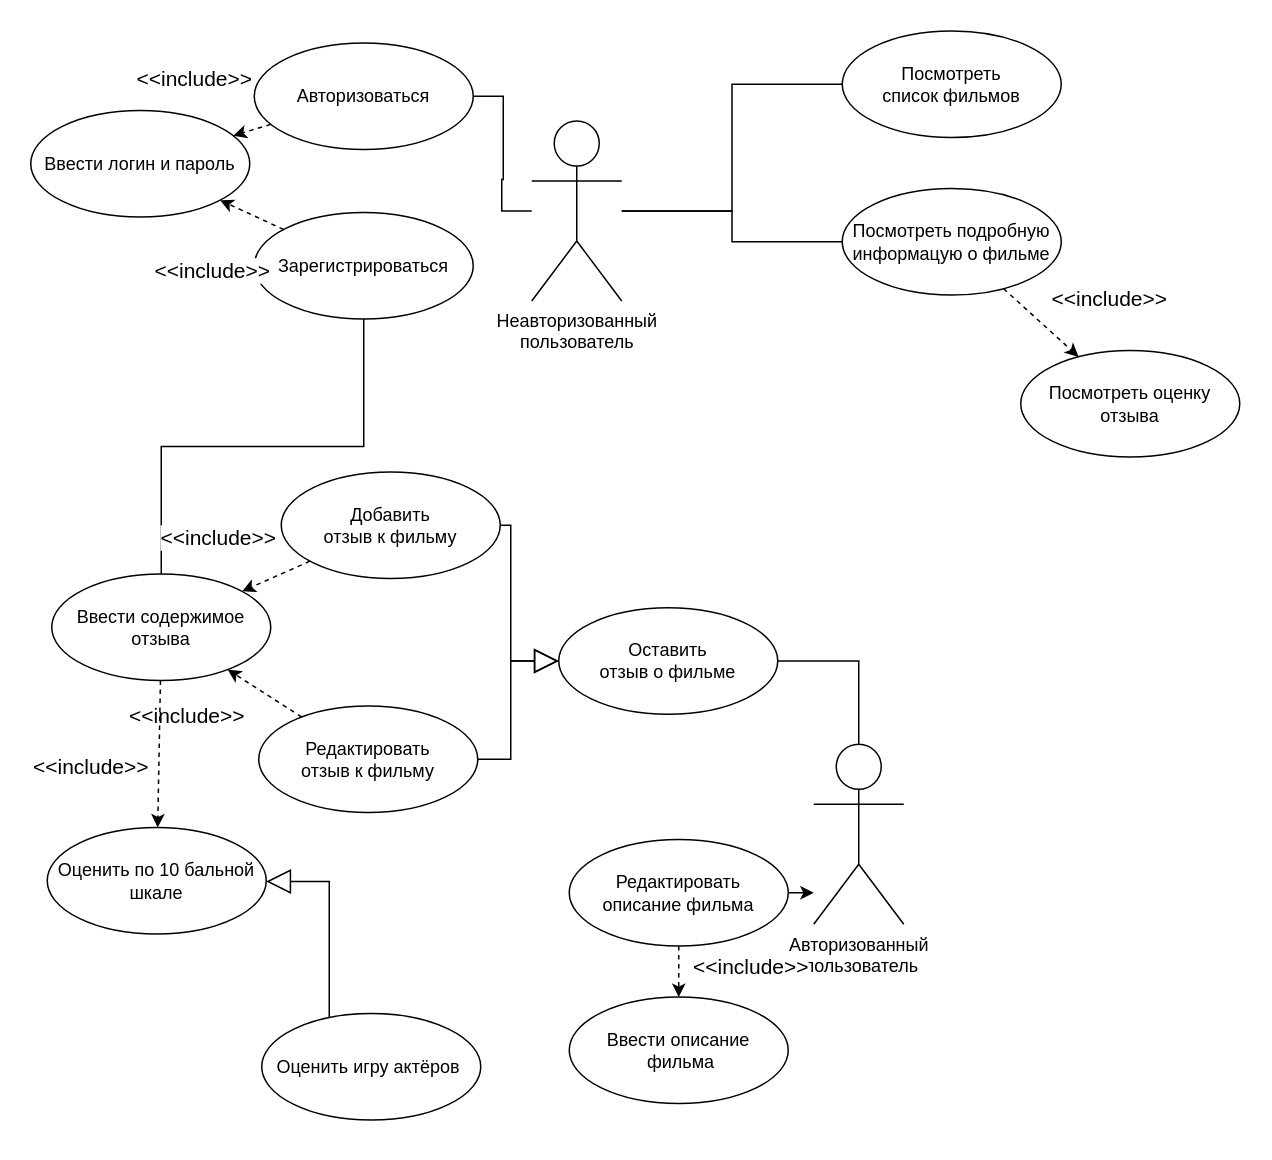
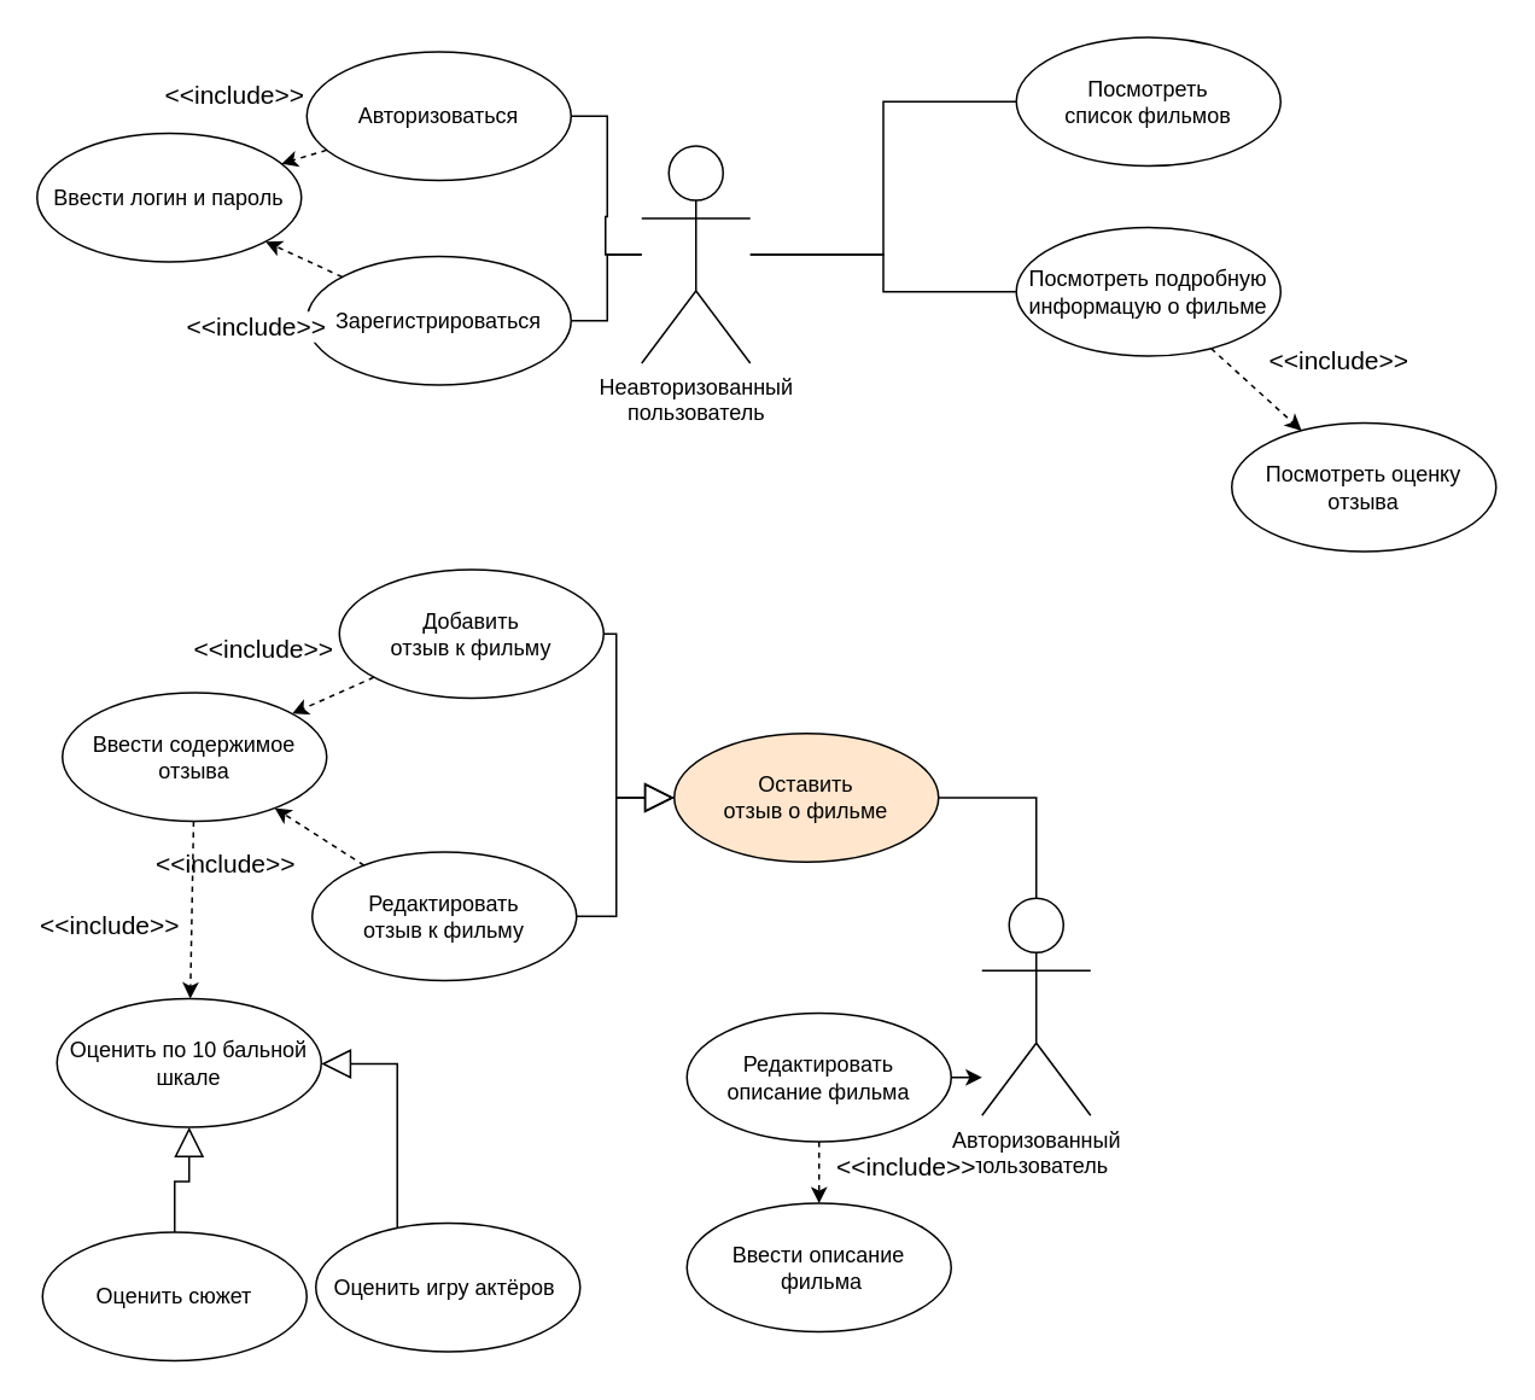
- <mxCell id="9" style="edgeStyle=orthogonalEdgeStyle;rounded=0;orthogonalLoop=1;jettySize=auto;html=1;endArrow=none;endFill=0;endSize=14;" parent="1" source="10" target="19" edge="1"><mxGeometry relative="1" as="geometry" /></mxCell>
+ <mxCell id="9" style="edgeStyle=orthogonalEdgeStyle;rounded=0;orthogonalLoop=1;jettySize=auto;html=1;endArrow=none;endFill=0;endSize=14;" parent="1" source="10" target="2" edge="1"><mxGeometry relative="1" as="geometry" /></mxCell>
- <mxCell id="23" value="Оставить&lt;br&gt;отзыв о фильме" style="ellipse;whiteSpace=wrap;html=1;" parent="1" vertex="1"><mxGeometry x="372" y="404.5" width="146" height="71" as="geometry" /></mxCell>
+ <mxCell id="23" value="Оставить&lt;br&gt;отзыв о фильме" style="ellipse;whiteSpace=wrap;html=1;fillColor=#ffe6cc;" parent="1" vertex="1"><mxGeometry x="372" y="404.5" width="146" height="71" as="geometry" /></mxCell>
+ <mxCell id="34" style="edgeStyle=orthogonalEdgeStyle;rounded=0;orthogonalLoop=1;jettySize=auto;html=1;endArrow=block;endFill=0;endSize=14;" edge="1" parent="1" source="32" target="30"><mxGeometry relative="1" as="geometry"><Array as="points"><mxPoint x="96" y="652" /><mxPoint x="104" y="652" /></Array><mxPoint x="343" y="359.5" as="sourcePoint" /><mxPoint x="382" y="450" as="targetPoint" /></mxGeometry></mxCell>
+ <mxCell id="32" value="Оценить сюжет" style="ellipse;whiteSpace=wrap;html=1;" vertex="1" parent="1"><mxGeometry x="23" y="680" width="146" height="71" as="geometry" /></mxCell>
